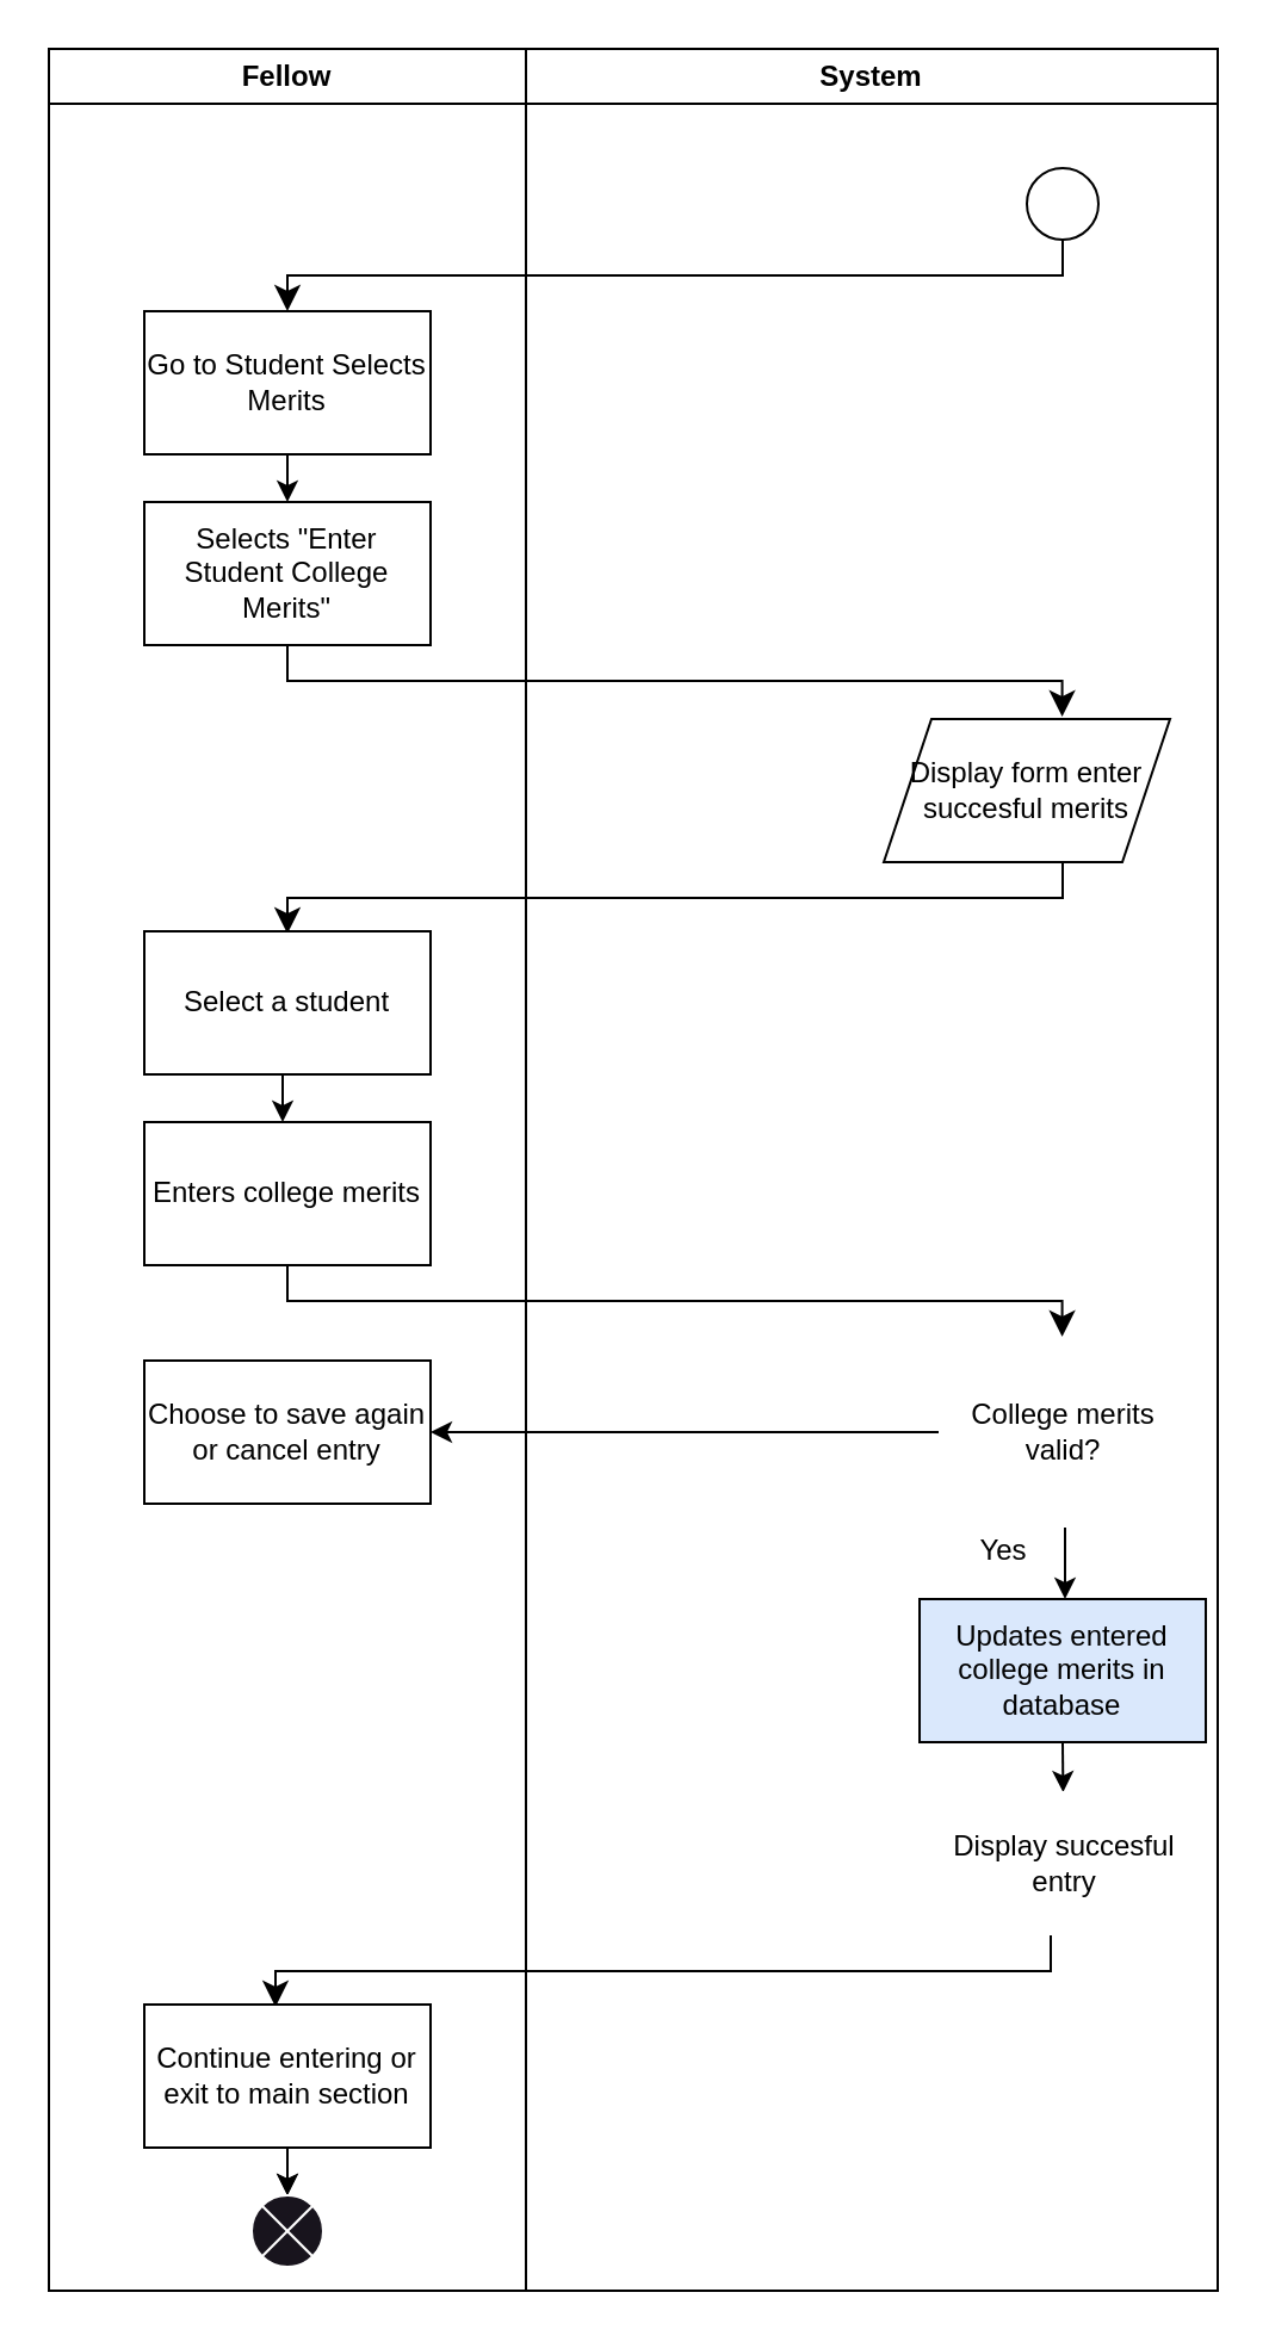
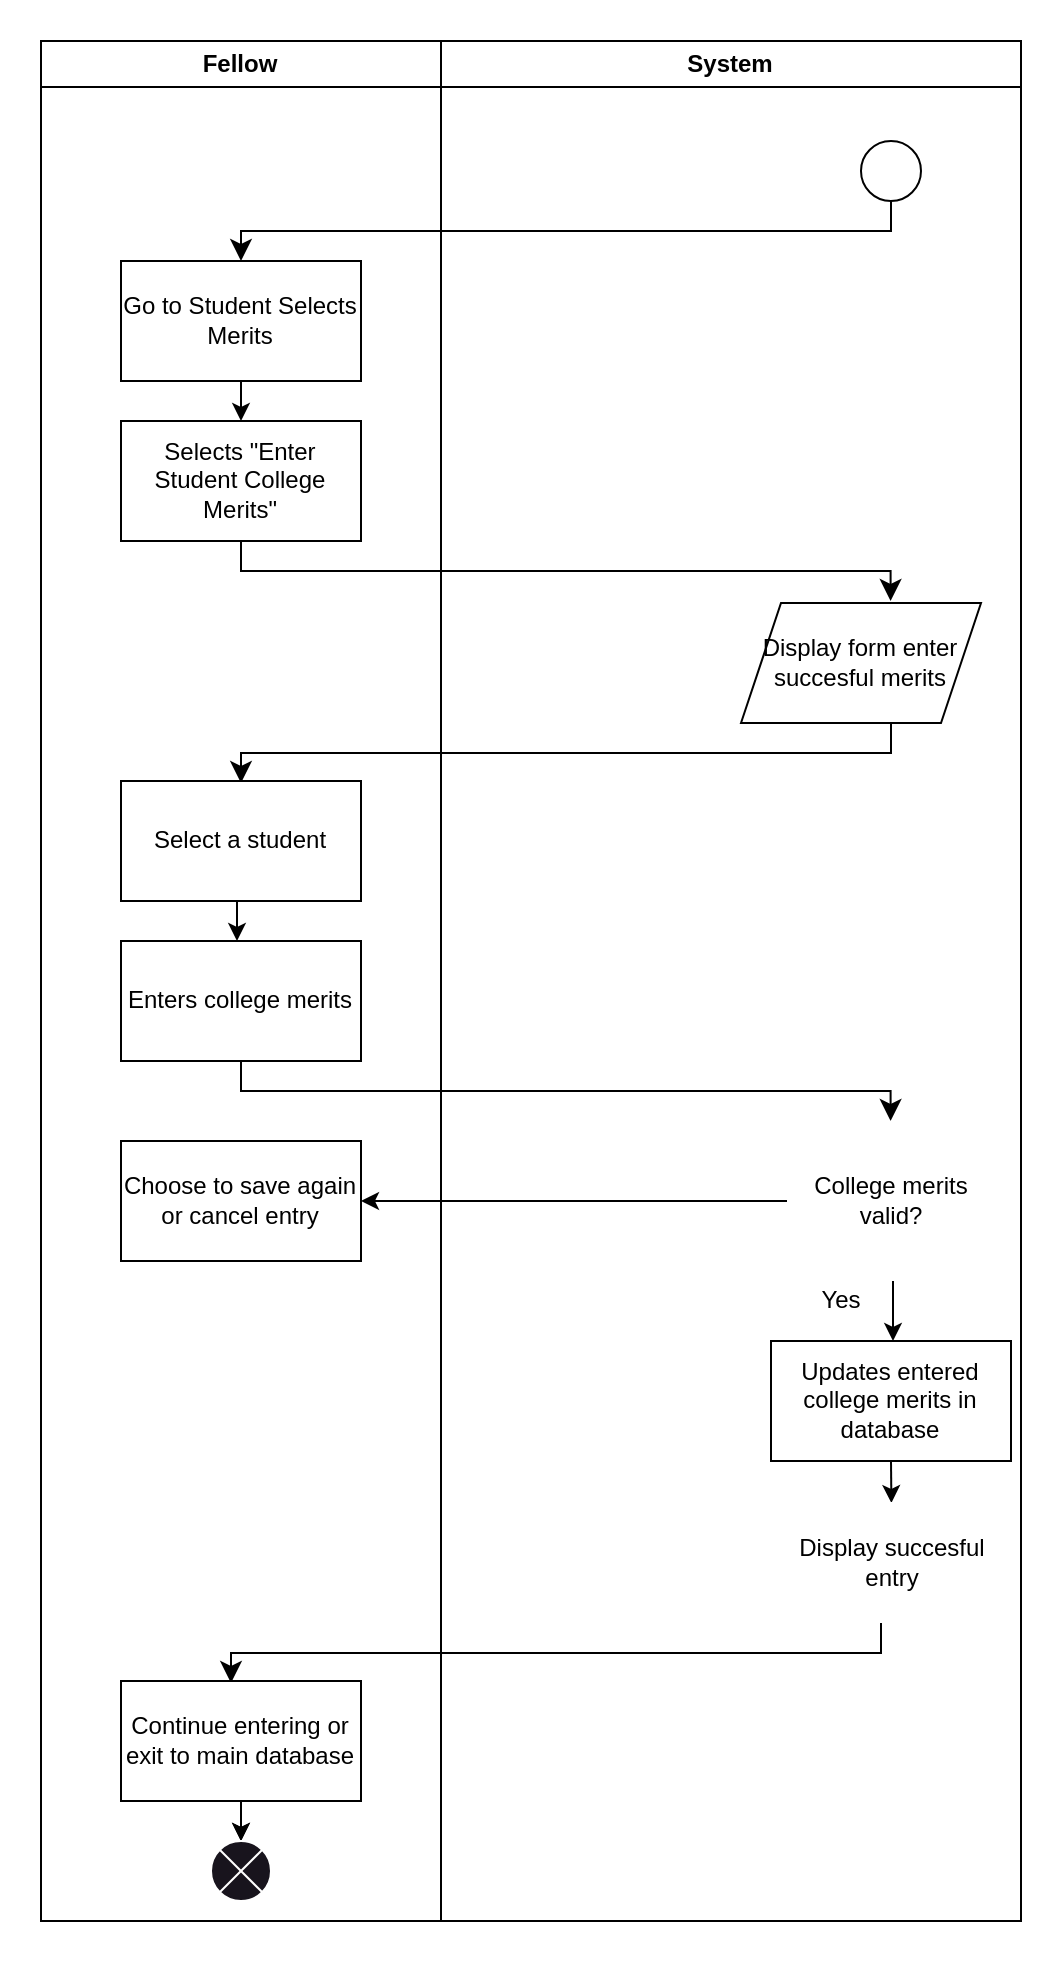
- <mxCell id="17" value="Updates entered college merits in database" style="rounded=0;whiteSpace=wrap;html=1;fillColor=#dae8fc;" vertex="1" parent="1"><mxGeometry x="385" y="670" width="120" height="60" as="geometry" /></mxCell>
+ <mxCell id="17" value="Updates entered college merits in database" style="rounded=0;whiteSpace=wrap;html=1;" vertex="1" parent="1"><mxGeometry x="385" y="670" width="120" height="60" as="geometry" /></mxCell>
- <mxCell id="22" value="Continue entering or exit to main section" style="rounded=0;whiteSpace=wrap;html=1;" vertex="1" parent="1"><mxGeometry x="60" y="840" width="120" height="60" as="geometry" /></mxCell>
+ <mxCell id="22" value="Continue entering or exit to main database" style="rounded=0;whiteSpace=wrap;html=1;" vertex="1" parent="1"><mxGeometry x="60" y="840" width="120" height="60" as="geometry" /></mxCell>
